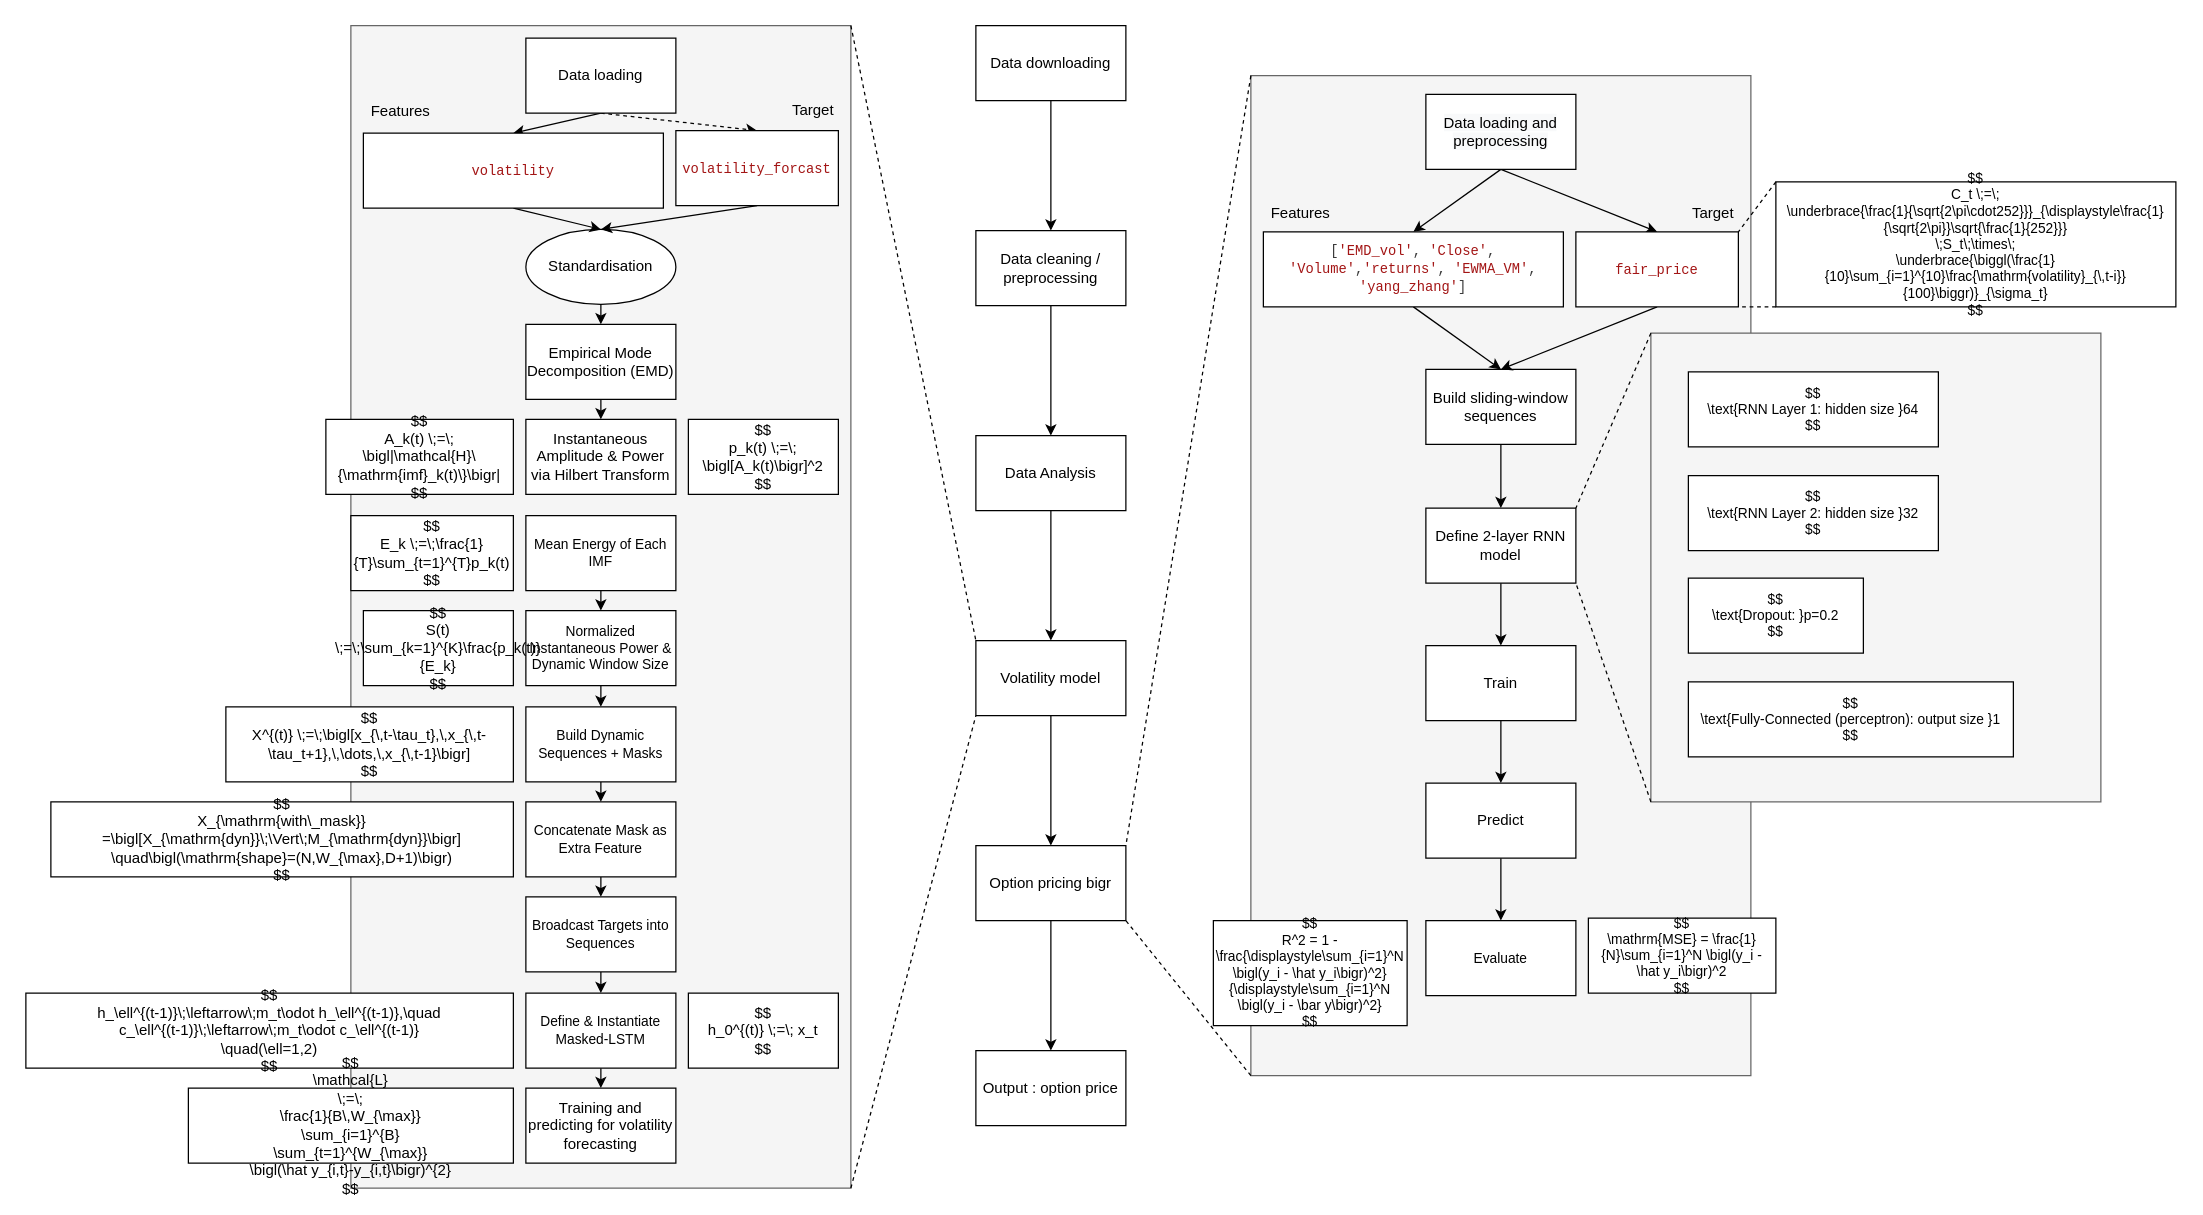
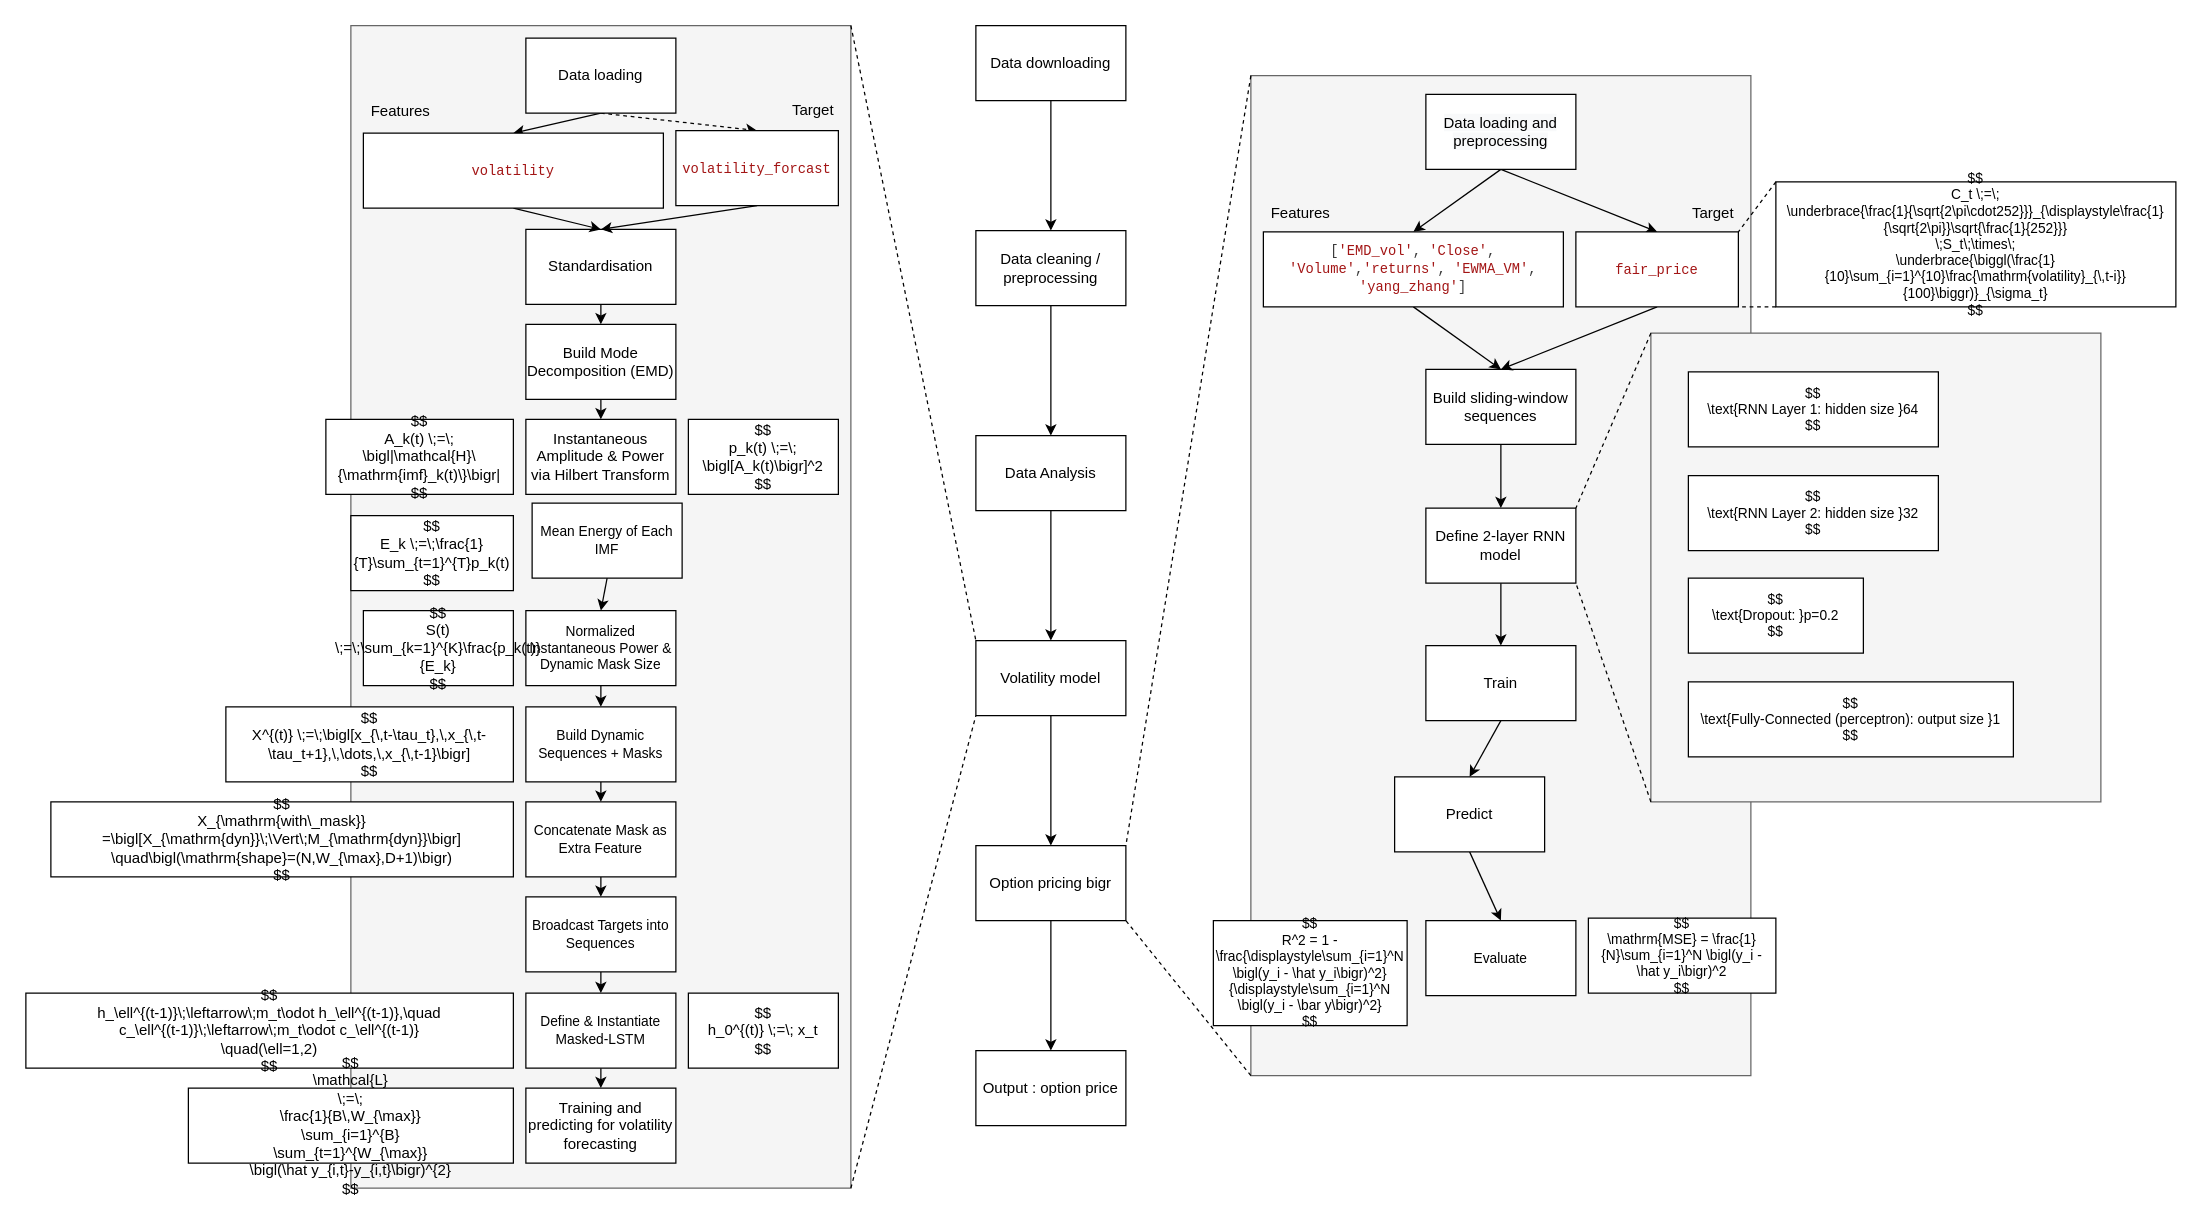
- <mxCell id="35" value="Standardisation" style="ellipse;whiteSpace=wrap;html=1;" parent="1" vertex="1"><mxGeometry x="420" y="183" width="120" height="60" as="geometry" /></mxCell>
+ <mxCell id="35" value="Standardisation" style="rounded=0;whiteSpace=wrap;html=1;" parent="1" vertex="1"><mxGeometry x="420" y="183" width="120" height="60" as="geometry" /></mxCell>
- <mxCell id="37" value="Empirical Mode Decomposition (EMD)" style="rounded=0;whiteSpace=wrap;html=1;" parent="1" vertex="1"><mxGeometry x="420" y="259" width="120" height="60" as="geometry" /></mxCell>
+ <mxCell id="37" value="Build Mode Decomposition (EMD)" style="rounded=0;whiteSpace=wrap;html=1;" parent="1" vertex="1"><mxGeometry x="420" y="259" width="120" height="60" as="geometry" /></mxCell>
- <mxCell id="55" value="Mean Energy of Each IMF" style="rounded=0;whiteSpace=wrap;html=1;fontSize=11;" parent="1" vertex="1"><mxGeometry x="420" y="412" width="120" height="60" as="geometry" /></mxCell>
+ <mxCell id="55" value="Mean Energy of Each IMF" style="rounded=0;whiteSpace=wrap;html=1;fontSize=11;" parent="1" vertex="1"><mxGeometry x="425" y="402" width="120" height="60" as="geometry" /></mxCell>
- <mxCell id="53" value="Normalized Instantaneous Power &amp;amp; Dynamic Window Size" style="rounded=0;whiteSpace=wrap;html=1;fontSize=11;" parent="1" vertex="1"><mxGeometry x="420" y="488" width="120" height="60" as="geometry" /></mxCell>
+ <mxCell id="53" value="Normalized Instantaneous Power &amp;amp; Dynamic Mask Size" style="rounded=0;whiteSpace=wrap;html=1;fontSize=11;" parent="1" vertex="1"><mxGeometry x="420" y="488" width="120" height="60" as="geometry" /></mxCell>
- <mxCell id="30" value="Predict" style="rounded=0;whiteSpace=wrap;html=1;flipV=1;" parent="1" vertex="1"><mxGeometry x="1140" y="626" width="120" height="60" as="geometry" /></mxCell>
+ <mxCell id="30" value="Predict" style="rounded=0;whiteSpace=wrap;html=1;flipV=1;" parent="1" vertex="1"><mxGeometry x="1115" y="621" width="120" height="60" as="geometry" /></mxCell>
